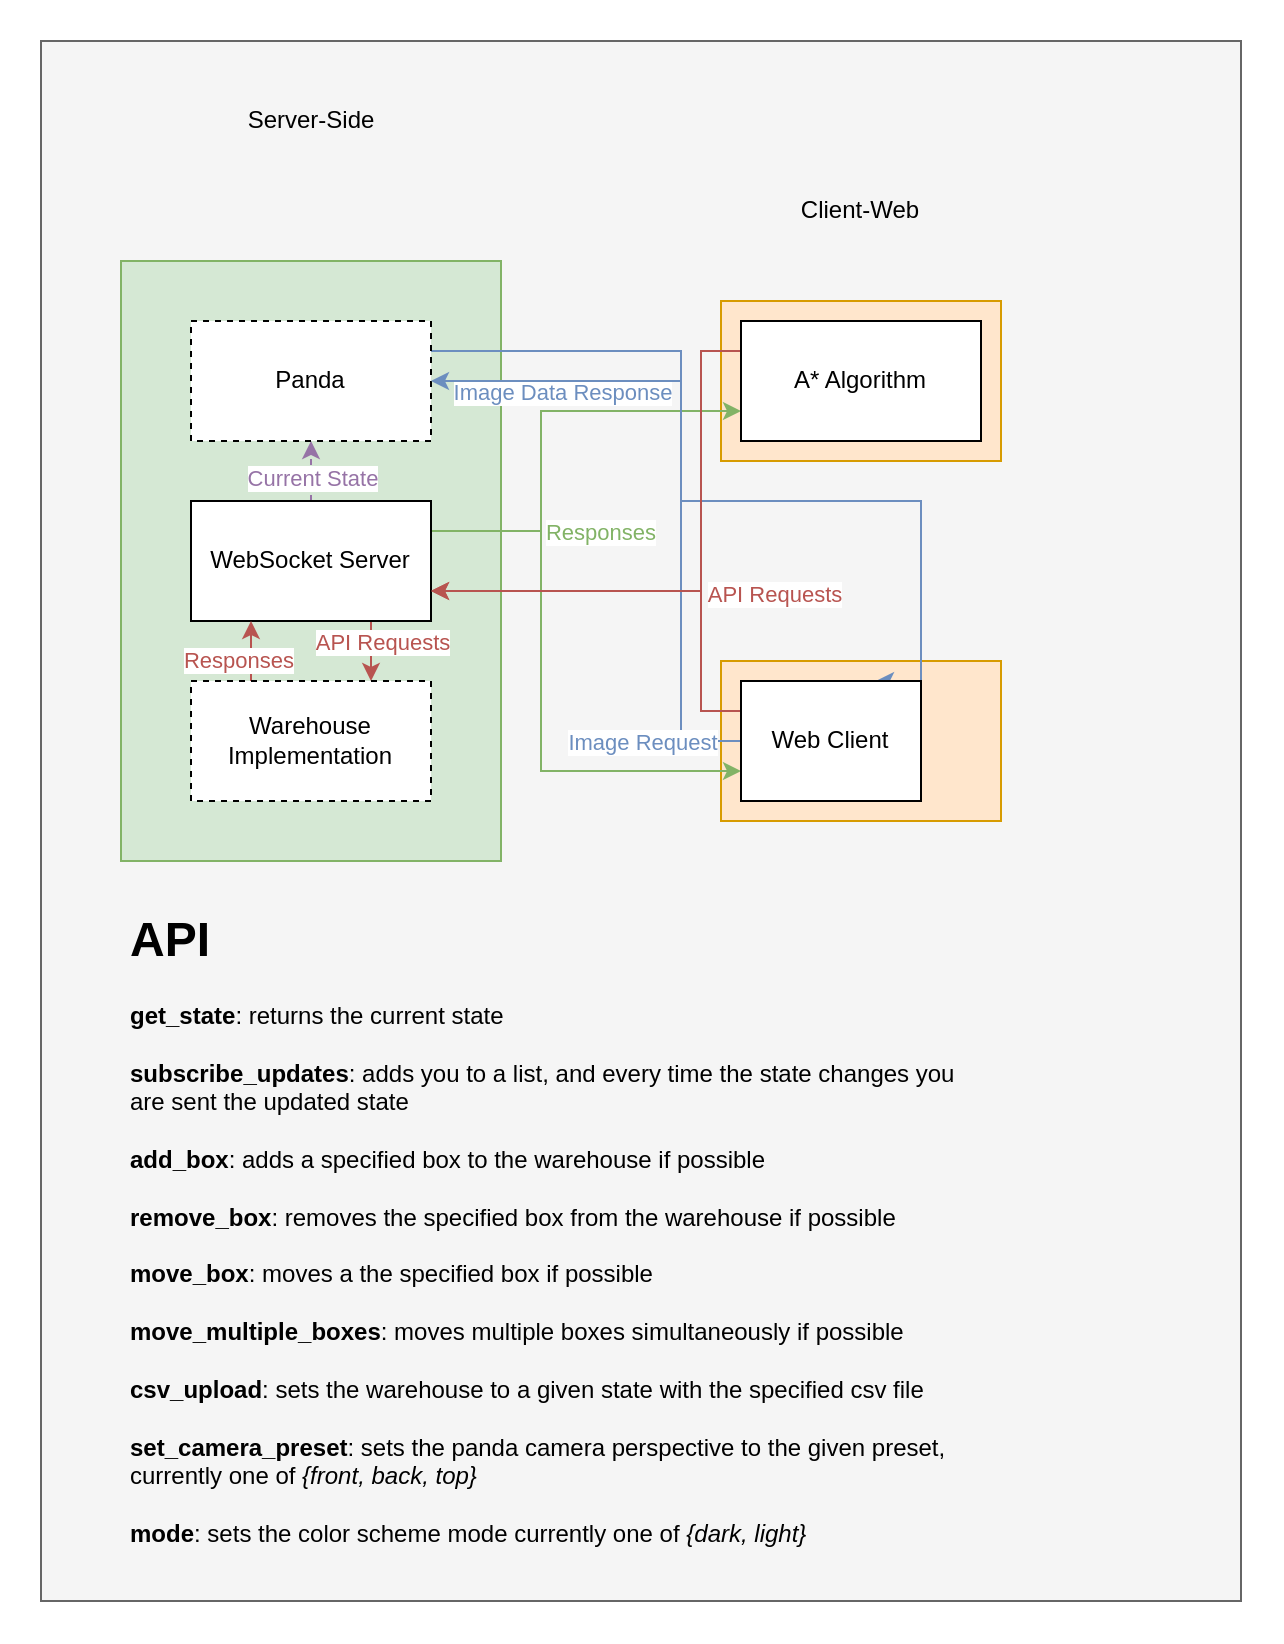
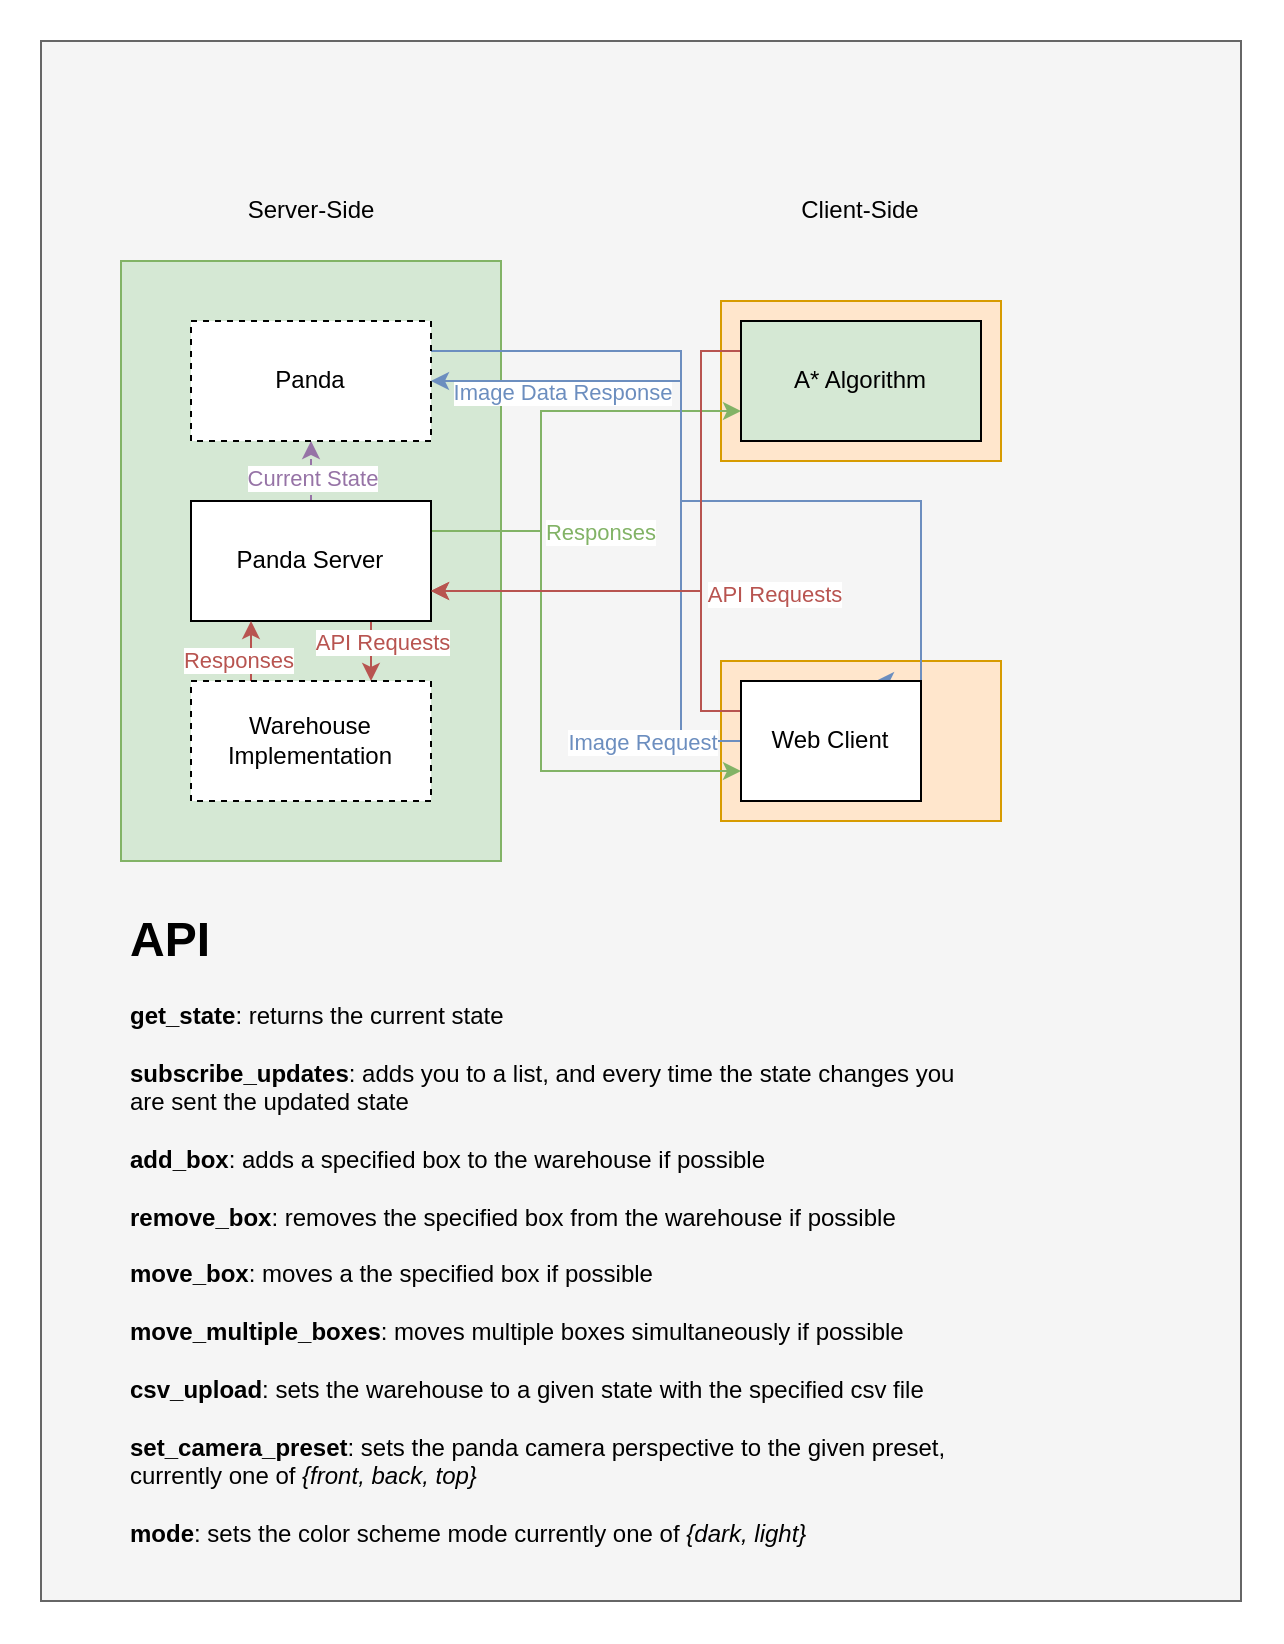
- <mxCell id="27" value="Server-Side" style="text;html=1;strokeColor=none;fillColor=none;align=center;verticalAlign=middle;whiteSpace=wrap;rounded=0;" parent="1" vertex="1"><mxGeometry x="117.5" y="45" width="75" height="30" as="geometry" /></mxCell>
+ <mxCell id="27" value="Server-Side" style="text;html=1;strokeColor=none;fillColor=none;align=center;verticalAlign=middle;whiteSpace=wrap;rounded=0;" parent="1" vertex="1"><mxGeometry x="117.5" y="90" width="75" height="30" as="geometry" /></mxCell>
- <mxCell id="28" value="Client-Web" style="text;html=1;strokeColor=none;fillColor=none;align=center;verticalAlign=middle;whiteSpace=wrap;rounded=0;" parent="1" vertex="1"><mxGeometry x="390" y="90" width="80" height="30" as="geometry" /></mxCell>
+ <mxCell id="28" value="Client-Side" style="text;html=1;strokeColor=none;fillColor=none;align=center;verticalAlign=middle;whiteSpace=wrap;rounded=0;" parent="1" vertex="1"><mxGeometry x="390" y="90" width="80" height="30" as="geometry" /></mxCell>
- <mxCell id="26" value="A* Algorithm" style="rounded=0;whiteSpace=wrap;html=1;" parent="1" vertex="1"><mxGeometry x="370" y="160" width="120" height="60" as="geometry" /></mxCell>
+ <mxCell id="26" value="A* Algorithm" style="rounded=0;whiteSpace=wrap;html=1;fillColor=#d5e8d4;" parent="1" vertex="1"><mxGeometry x="370" y="160" width="120" height="60" as="geometry" /></mxCell>
- <mxCell id="13" value="WebSocket Server" style="rounded=0;whiteSpace=wrap;html=1;" parent="1" vertex="1"><mxGeometry x="95" y="250" width="120" height="60" as="geometry" /></mxCell>
+ <mxCell id="13" value="Panda Server" style="rounded=0;whiteSpace=wrap;html=1;" parent="1" vertex="1"><mxGeometry x="95" y="250" width="120" height="60" as="geometry" /></mxCell>
